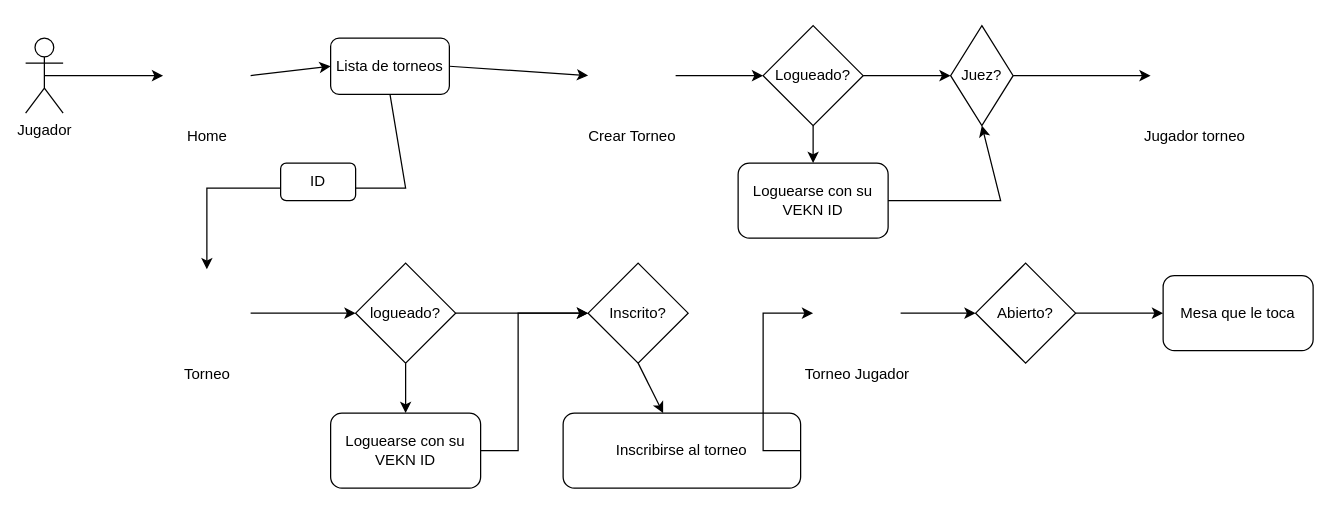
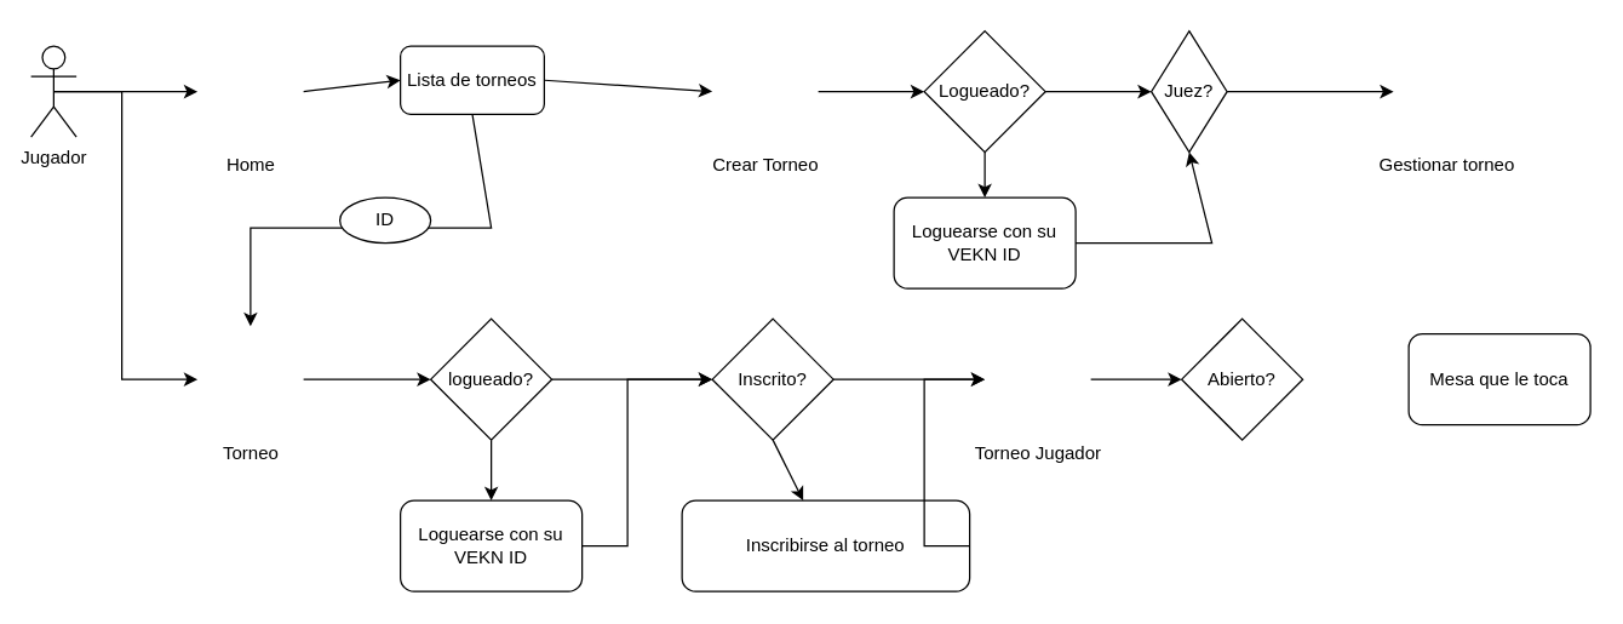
- <mxCell id="27" value="Jugador torneo" style="shape=image;html=1;verticalAlign=top;verticalLabelPosition=bottom;labelBackgroundColor=#ffffff;imageAspect=0;aspect=fixed;image=https://cdn4.iconfinder.com/data/icons/48-bubbles/48/24.TV-128.png" vertex="1" parent="1"><mxGeometry x="920" y="25" width="70" height="70" as="geometry" /></mxCell>
+ <mxCell id="27" value="Gestionar torneo" style="shape=image;html=1;verticalAlign=top;verticalLabelPosition=bottom;labelBackgroundColor=#ffffff;imageAspect=0;aspect=fixed;image=https://cdn4.iconfinder.com/data/icons/48-bubbles/48/24.TV-128.png" vertex="1" parent="1"><mxGeometry x="920" y="25" width="70" height="70" as="geometry" /></mxCell>
- <mxCell id="17" value="ID" style="whiteSpace=wrap;html=1;rounded=1;" vertex="1" parent="1"><mxGeometry x="224" y="130" width="60" height="30" as="geometry" /></mxCell>
+ <mxCell id="17" value="ID" style="ellipse;whiteSpace=wrap;html=1;" vertex="1" parent="1"><mxGeometry x="224" y="130" width="60" height="30" as="geometry" /></mxCell>
+ <mxCell id="15" value="" style="endArrow=classic;html=1;rounded=0;exitX=0.5;exitY=0.5;exitDx=0;exitDy=0;exitPerimeter=0;entryX=0;entryY=0.5;entryDx=0;entryDy=0;" edge="1" parent="1" source="2" target="11"><mxGeometry width="50" height="50" relative="1" as="geometry"><mxPoint x="370" y="410" as="sourcePoint" /><mxPoint x="420" y="360" as="targetPoint" /><Array as="points"><mxPoint x="80" y="60" /><mxPoint x="80" y="250" /></Array></mxGeometry></mxCell>
+ <mxCell id="32" value="" style="endArrow=classic;html=1;rounded=0;exitX=1;exitY=0.5;exitDx=0;exitDy=0;entryX=0;entryY=0.5;entryDx=0;entryDy=0;" edge="1" parent="1" source="8" target="31"><mxGeometry width="50" height="50" relative="1" as="geometry"><mxPoint x="370" y="410" as="sourcePoint" /><mxPoint x="420" y="360" as="targetPoint" /></mxGeometry></mxCell>
- <mxCell id="37" value="" style="endArrow=classic;html=1;rounded=0;exitX=1;exitY=0.5;exitDx=0;exitDy=0;entryX=0;entryY=0.5;entryDx=0;entryDy=0;" edge="1" parent="1" source="34" target="36"><mxGeometry width="50" height="50" relative="1" as="geometry"><mxPoint x="370" y="410" as="sourcePoint" /><mxPoint x="420" y="360" as="targetPoint" /></mxGeometry></mxCell>
